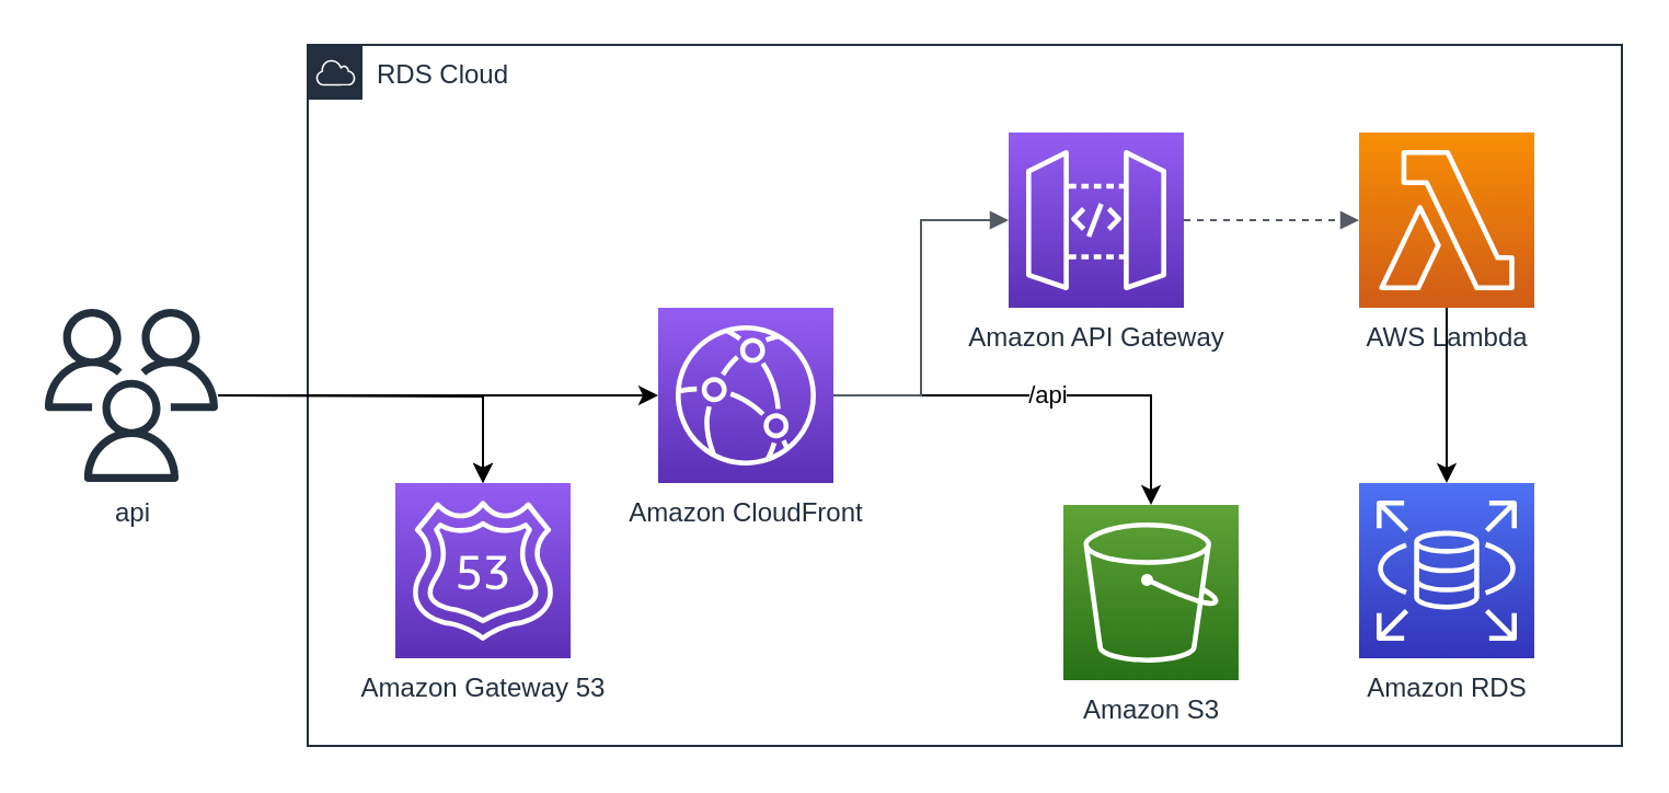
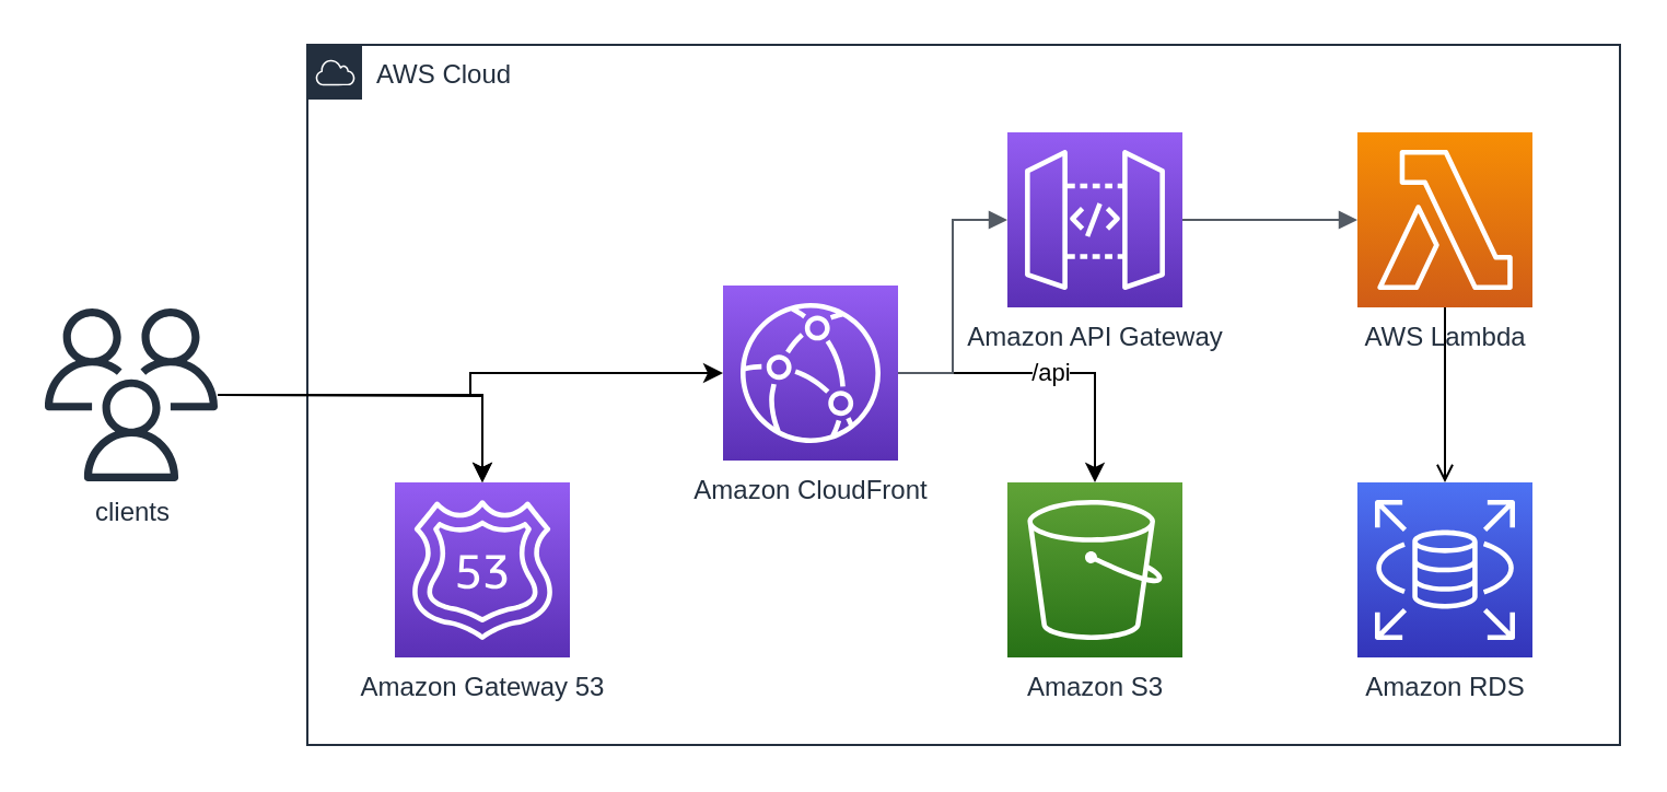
- <mxCell id="2" value="RDS Cloud" style="points=[[0,0],[0.25,0],[0.5,0],[0.75,0],[1,0],[1,0.25],[1,0.5],[1,0.75],[1,1],[0.75,1],[0.5,1],[0.25,1],[0,1],[0,0.75],[0,0.5],[0,0.25]];outlineConnect=0;gradientColor=none;html=1;whiteSpace=wrap;fontSize=12;fontStyle=0;container=1;pointerEvents=0;collapsible=0;recursiveResize=0;shape=mxgraph.aws4.group;grIcon=mxgraph.aws4.group_aws_cloud;strokeColor=#232F3E;fillColor=none;verticalAlign=top;align=left;spacingLeft=30;fontColor=#232F3E;dashed=0;" vertex="1" parent="1"><mxGeometry x="140" y="20" width="600" height="320" as="geometry" /></mxCell>
+ <mxCell id="2" value="AWS Cloud" style="points=[[0,0],[0.25,0],[0.5,0],[0.75,0],[1,0],[1,0.25],[1,0.5],[1,0.75],[1,1],[0.75,1],[0.5,1],[0.25,1],[0,1],[0,0.75],[0,0.5],[0,0.25]];outlineConnect=0;gradientColor=none;html=1;whiteSpace=wrap;fontSize=12;fontStyle=0;container=1;pointerEvents=0;collapsible=0;recursiveResize=0;shape=mxgraph.aws4.group;grIcon=mxgraph.aws4.group_aws_cloud;strokeColor=#232F3E;fillColor=none;verticalAlign=top;align=left;spacingLeft=30;fontColor=#232F3E;dashed=0;" vertex="1" parent="1"><mxGeometry x="140" y="20" width="600" height="320" as="geometry" /></mxCell>
- <mxCell id="12" value="" style="edgeStyle=orthogonalEdgeStyle;html=1;endArrow=block;elbow=vertical;startArrow=none;endFill=1;strokeColor=#545B64;rounded=0;dashed=1;" edge="1" parent="2" source="6" target="9"><mxGeometry width="100" relative="1" as="geometry"><mxPoint x="200" y="250" as="sourcePoint" /><mxPoint x="300" y="250" as="targetPoint" /></mxGeometry></mxCell>
+ <mxCell id="12" value="" style="edgeStyle=orthogonalEdgeStyle;html=1;endArrow=block;elbow=vertical;startArrow=none;endFill=1;strokeColor=#545B64;rounded=0;" edge="1" parent="2" source="6" target="9"><mxGeometry width="100" relative="1" as="geometry"><mxPoint x="200" y="250" as="sourcePoint" /><mxPoint x="300" y="250" as="targetPoint" /></mxGeometry></mxCell>
- <mxCell id="5" value="Amazon CloudFront" style="sketch=0;points=[[0,0,0],[0.25,0,0],[0.5,0,0],[0.75,0,0],[1,0,0],[0,1,0],[0.25,1,0],[0.5,1,0],[0.75,1,0],[1,1,0],[0,0.25,0],[0,0.5,0],[0,0.75,0],[1,0.25,0],[1,0.5,0],[1,0.75,0]];outlineConnect=0;fontColor=#232F3E;gradientColor=#945DF2;gradientDirection=north;fillColor=#5A30B5;strokeColor=#ffffff;dashed=0;verticalLabelPosition=bottom;verticalAlign=top;align=center;html=1;fontSize=12;fontStyle=0;aspect=fixed;shape=mxgraph.aws4.resourceIcon;resIcon=mxgraph.aws4.cloudfront;" vertex="1" parent="2"><mxGeometry x="160" y="120" width="80" height="80" as="geometry" /></mxCell>
+ <mxCell id="5" value="Amazon CloudFront" style="sketch=0;points=[[0,0,0],[0.25,0,0],[0.5,0,0],[0.75,0,0],[1,0,0],[0,1,0],[0.25,1,0],[0.5,1,0],[0.75,1,0],[1,1,0],[0,0.25,0],[0,0.5,0],[0,0.75,0],[1,0.25,0],[1,0.5,0],[1,0.75,0]];outlineConnect=0;fontColor=#232F3E;gradientColor=#945DF2;gradientDirection=north;fillColor=#5A30B5;strokeColor=#ffffff;dashed=0;verticalLabelPosition=bottom;verticalAlign=top;align=center;html=1;fontSize=12;fontStyle=0;aspect=fixed;shape=mxgraph.aws4.resourceIcon;resIcon=mxgraph.aws4.cloudfront;" vertex="1" parent="2"><mxGeometry x="190" y="110" width="80" height="80" as="geometry" /></mxCell>
- <mxCell id="8" value="" style="edgeStyle=orthogonalEdgeStyle;rounded=0;orthogonalLoop=1;jettySize=auto;html=1;" edge="1" parent="2" source="9" target="10"><mxGeometry relative="1" as="geometry" /></mxCell>
+ <mxCell id="8" value="" style="edgeStyle=orthogonalEdgeStyle;rounded=0;orthogonalLoop=1;jettySize=auto;html=1;endArrow=open;" edge="1" parent="2" source="9" target="10"><mxGeometry relative="1" as="geometry" /></mxCell>
- <mxCell id="16" value="api" style="sketch=0;outlineConnect=0;fontColor=#232F3E;gradientColor=none;fillColor=#232F3D;strokeColor=none;dashed=0;verticalLabelPosition=bottom;verticalAlign=top;align=center;html=1;fontSize=12;fontStyle=0;aspect=fixed;pointerEvents=1;shape=mxgraph.aws4.users;" vertex="1" parent="1"><mxGeometry x="20" y="140.5" width="79" height="79" as="geometry" /></mxCell>
+ <mxCell id="16" value="clients" style="sketch=0;outlineConnect=0;fontColor=#232F3E;gradientColor=none;fillColor=#232F3D;strokeColor=none;dashed=0;verticalLabelPosition=bottom;verticalAlign=top;align=center;html=1;fontSize=12;fontStyle=0;aspect=fixed;pointerEvents=1;shape=mxgraph.aws4.users;" vertex="1" parent="1"><mxGeometry x="20" y="140.5" width="79" height="79" as="geometry" /></mxCell>
- <mxCell id="7" value="Amazon S3" style="sketch=0;points=[[0,0,0],[0.25,0,0],[0.5,0,0],[0.75,0,0],[1,0,0],[0,1,0],[0.25,1,0],[0.5,1,0],[0.75,1,0],[1,1,0],[0,0.25,0],[0,0.5,0],[0,0.75,0],[1,0.25,0],[1,0.5,0],[1,0.75,0]];outlineConnect=0;fontColor=#232F3E;gradientColor=#60A337;gradientDirection=north;fillColor=#277116;strokeColor=#ffffff;dashed=0;verticalLabelPosition=bottom;verticalAlign=top;align=center;html=1;fontSize=12;fontStyle=0;aspect=fixed;shape=mxgraph.aws4.resourceIcon;resIcon=mxgraph.aws4.s3;" vertex="1" parent="2"><mxGeometry x="345" y="210" width="80" height="80" as="geometry" /></mxCell>
+ <mxCell id="7" value="Amazon S3" style="sketch=0;points=[[0,0,0],[0.25,0,0],[0.5,0,0],[0.75,0,0],[1,0,0],[0,1,0],[0.25,1,0],[0.5,1,0],[0.75,1,0],[1,1,0],[0,0.25,0],[0,0.5,0],[0,0.75,0],[1,0.25,0],[1,0.5,0],[1,0.75,0]];outlineConnect=0;fontColor=#232F3E;gradientColor=#60A337;gradientDirection=north;fillColor=#277116;strokeColor=#ffffff;dashed=0;verticalLabelPosition=bottom;verticalAlign=top;align=center;html=1;fontSize=12;fontStyle=0;aspect=fixed;shape=mxgraph.aws4.resourceIcon;resIcon=mxgraph.aws4.s3;" vertex="1" parent="2"><mxGeometry x="320" y="200" width="80" height="80" as="geometry" /></mxCell>
